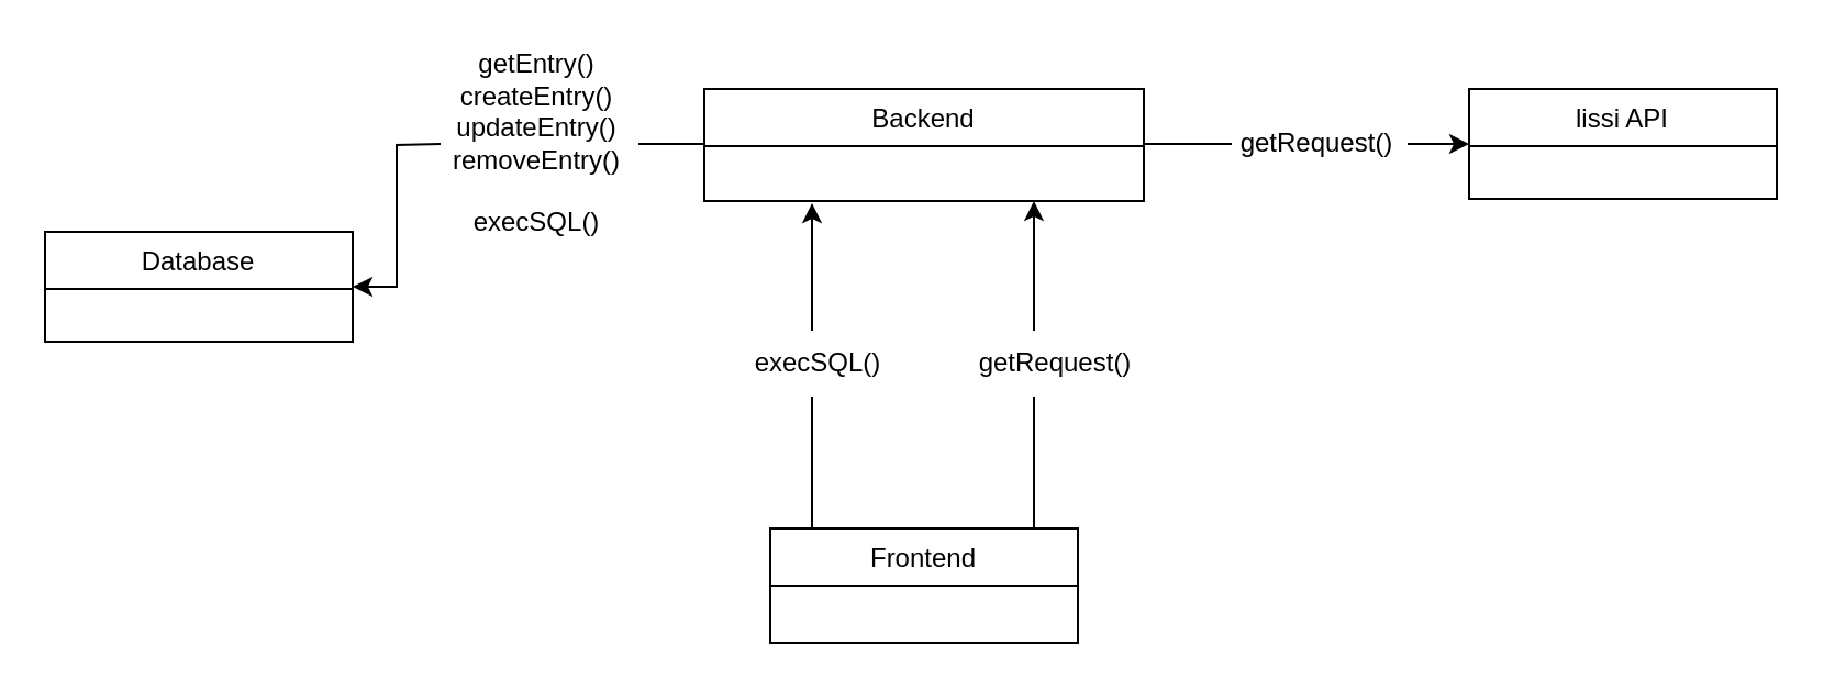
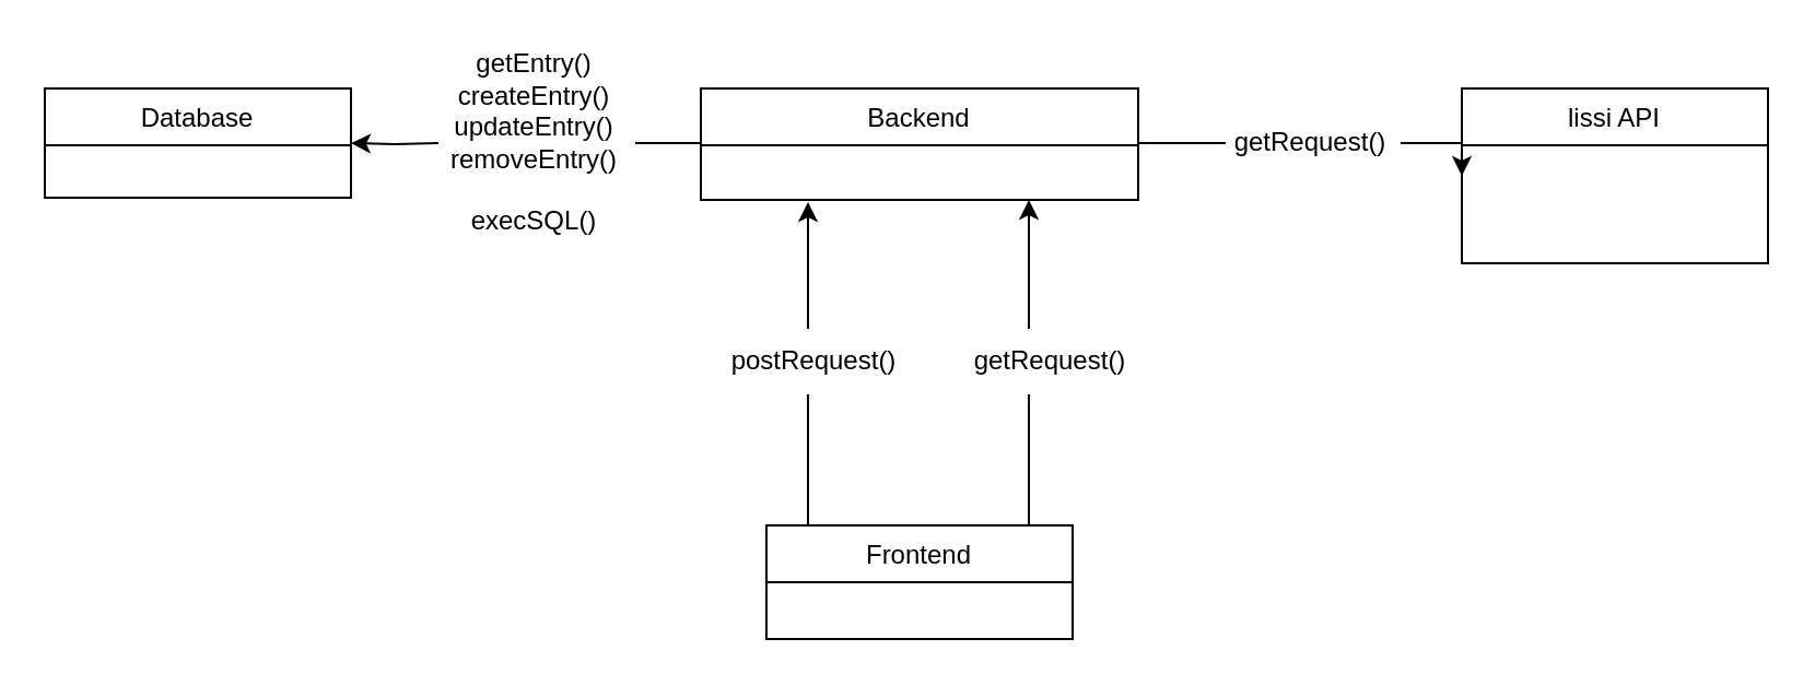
- <mxCell id="6" value="lissi API" style="swimlane;fontStyle=0;childLayout=stackLayout;horizontal=1;startSize=26;fillColor=none;horizontalStack=0;resizeParent=1;resizeParentMax=0;resizeLast=0;collapsible=1;marginBottom=0;" vertex="1" parent="1"><mxGeometry x="668" y="40" width="140" height="50" as="geometry" /></mxCell>
+ <mxCell id="6" value="lissi API" style="swimlane;fontStyle=0;childLayout=stackLayout;horizontal=1;startSize=26;fillColor=none;horizontalStack=0;resizeParent=1;resizeParentMax=0;resizeLast=0;collapsible=1;marginBottom=0;" vertex="1" parent="1"><mxGeometry x="668" y="40" width="140" height="80" as="geometry" /></mxCell>
- <mxCell id="5" value="Database" style="swimlane;fontStyle=0;childLayout=stackLayout;horizontal=1;startSize=26;fillColor=none;horizontalStack=0;resizeParent=1;resizeParentMax=0;resizeLast=0;collapsible=1;marginBottom=0;" vertex="1" parent="1"><mxGeometry x="20" y="105" width="140" height="50" as="geometry" /></mxCell>
+ <mxCell id="5" value="Database" style="swimlane;fontStyle=0;childLayout=stackLayout;horizontal=1;startSize=26;fillColor=none;horizontalStack=0;resizeParent=1;resizeParentMax=0;resizeLast=0;collapsible=1;marginBottom=0;" vertex="1" parent="1"><mxGeometry x="20" y="40" width="140" height="50" as="geometry" /></mxCell>
- <mxCell id="10" value="&lt;div&gt;execSQL()&lt;/div&gt;" style="text;html=1;strokeColor=none;fillColor=none;align=center;verticalAlign=middle;whiteSpace=wrap;rounded=0;" vertex="1" parent="1"><mxGeometry x="342" y="150" width="60" height="30" as="geometry" /></mxCell>
+ <mxCell id="10" value="&lt;div&gt;postRequest()&lt;/div&gt;" style="text;html=1;strokeColor=none;fillColor=none;align=center;verticalAlign=middle;whiteSpace=wrap;rounded=0;" vertex="1" parent="1"><mxGeometry x="342" y="150" width="60" height="30" as="geometry" /></mxCell>
